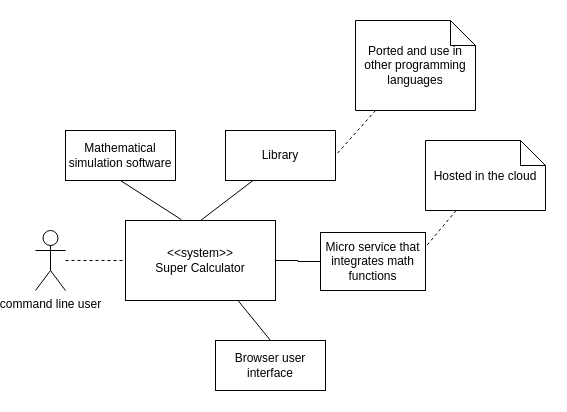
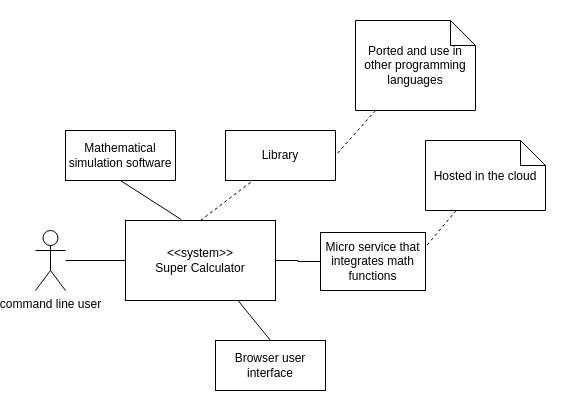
- <mxCell id="11" value="" style="endArrow=none;html=1;entryX=0.25;entryY=1;entryDx=0;entryDy=0;exitX=0.5;exitY=0;exitDx=0;exitDy=0;" edge="1" parent="1" source="3" target="10"><mxGeometry width="50" height="50" relative="1" as="geometry"><mxPoint x="184.64" y="239.34" as="sourcePoint" /><mxPoint x="130" y="150" as="targetPoint" /></mxGeometry></mxCell>
+ <mxCell id="11" value="" style="endArrow=none;html=1;entryX=0.25;entryY=1;entryDx=0;entryDy=0;exitX=0.5;exitY=0;exitDx=0;exitDy=0;dashed=1;" edge="1" parent="1" source="3" target="10"><mxGeometry width="50" height="50" relative="1" as="geometry"><mxPoint x="184.64" y="239.34" as="sourcePoint" /><mxPoint x="130" y="150" as="targetPoint" /></mxGeometry></mxCell>
- <mxCell id="4" style="edgeStyle=orthogonalEdgeStyle;rounded=0;orthogonalLoop=1;jettySize=auto;html=1;entryX=0;entryY=0.5;entryDx=0;entryDy=0;endArrow=none;endFill=0;dashed=1;" edge="1" parent="1" source="5" target="3"><mxGeometry relative="1" as="geometry" /></mxCell>
+ <mxCell id="4" style="edgeStyle=orthogonalEdgeStyle;rounded=0;orthogonalLoop=1;jettySize=auto;html=1;entryX=0;entryY=0.5;entryDx=0;entryDy=0;endArrow=none;endFill=0;" edge="1" parent="1" source="5" target="3"><mxGeometry relative="1" as="geometry" /></mxCell>
